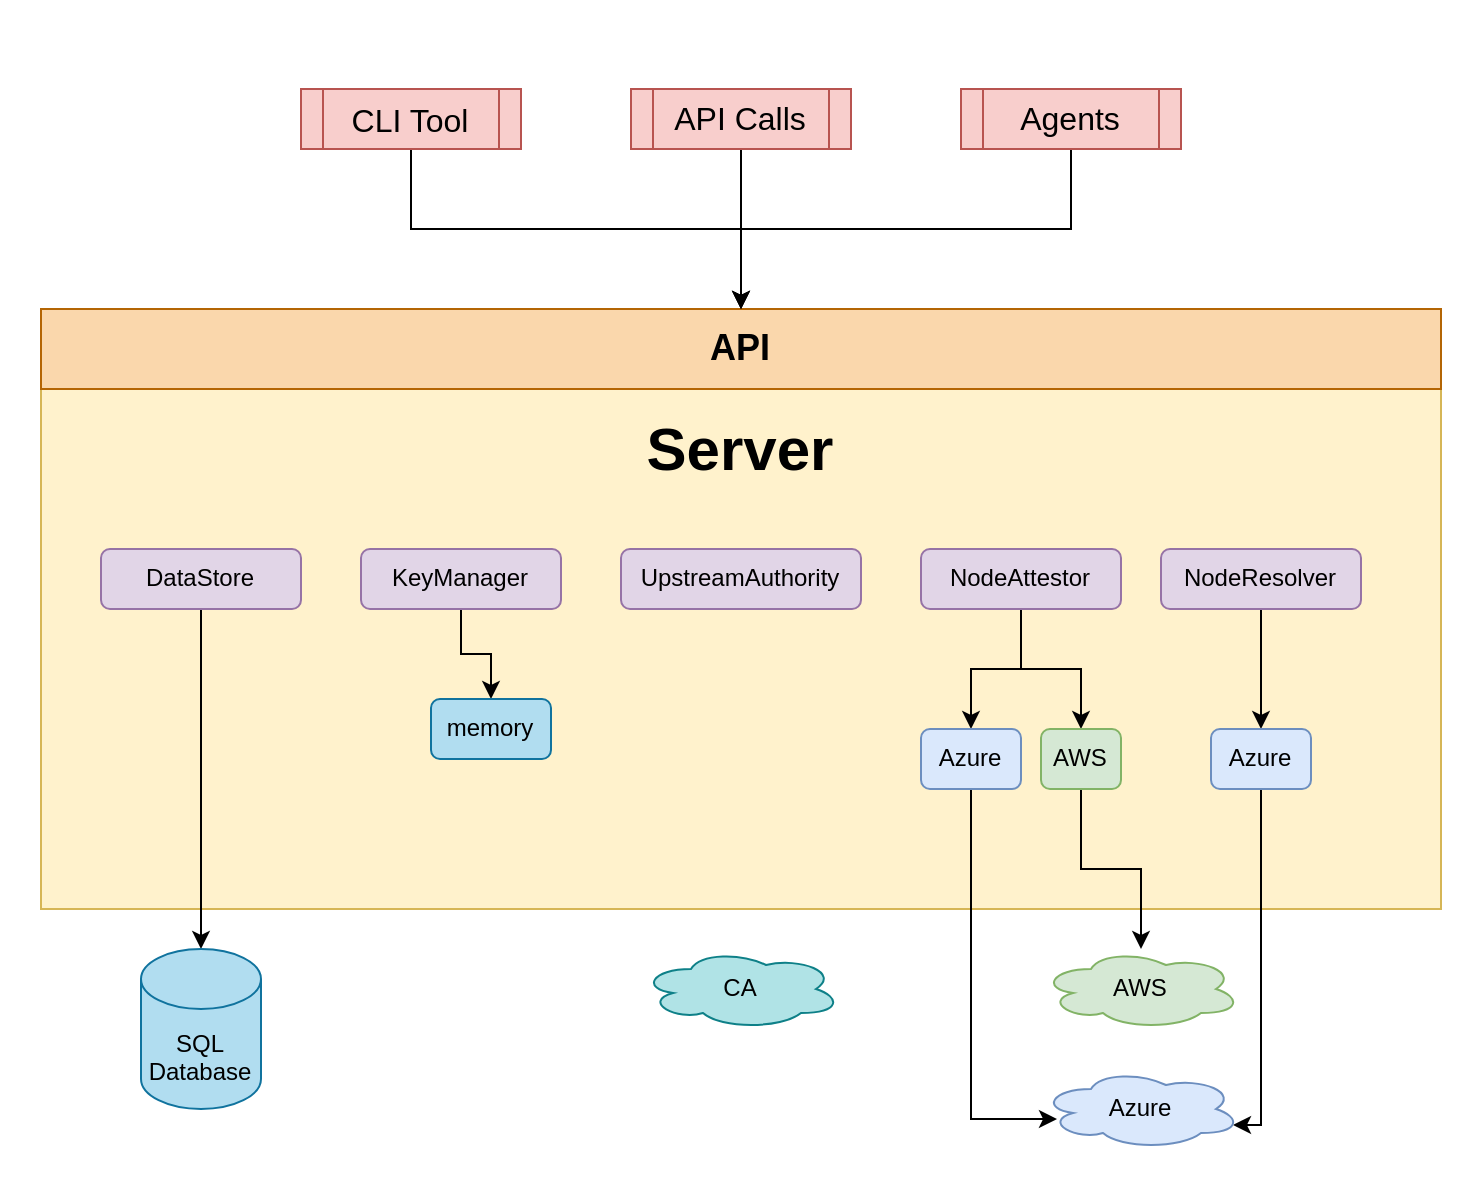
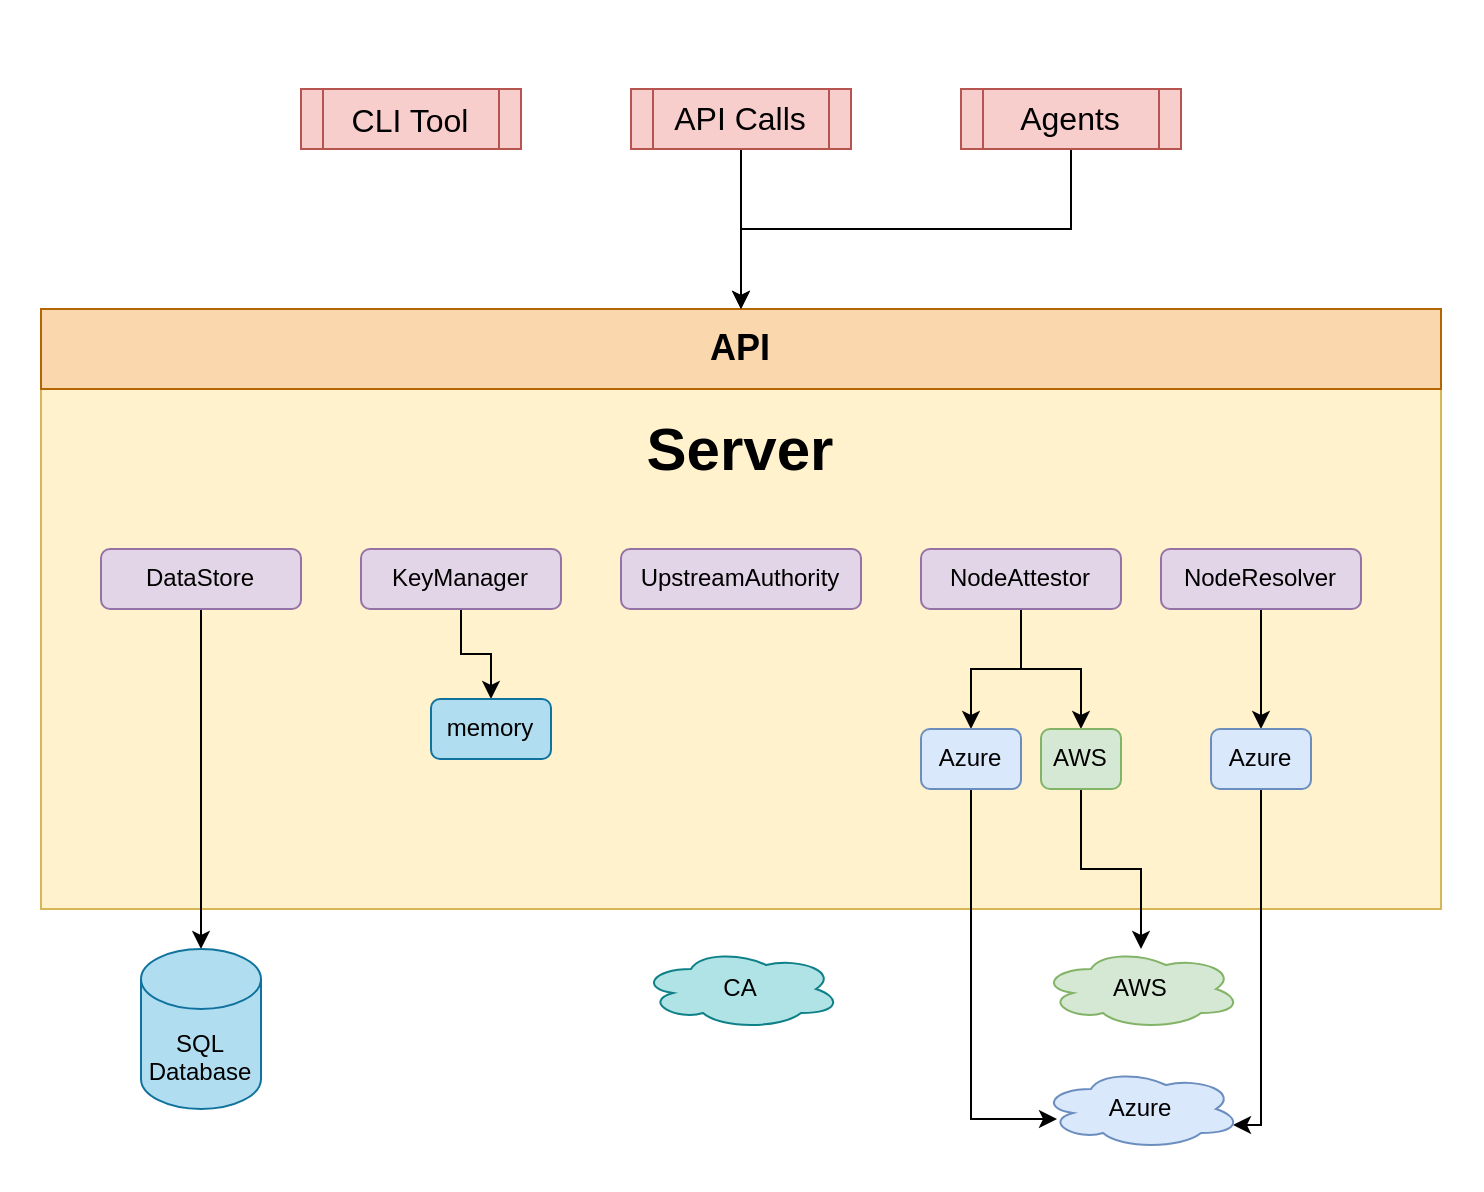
- <mxCell id="30" value="" style="edgeStyle=orthogonalEdgeStyle;rounded=0;orthogonalLoop=1;jettySize=auto;html=1;fontSize=16;" parent="1" source="31" target="24" edge="1"><mxGeometry relative="1" as="geometry" /></mxCell>
